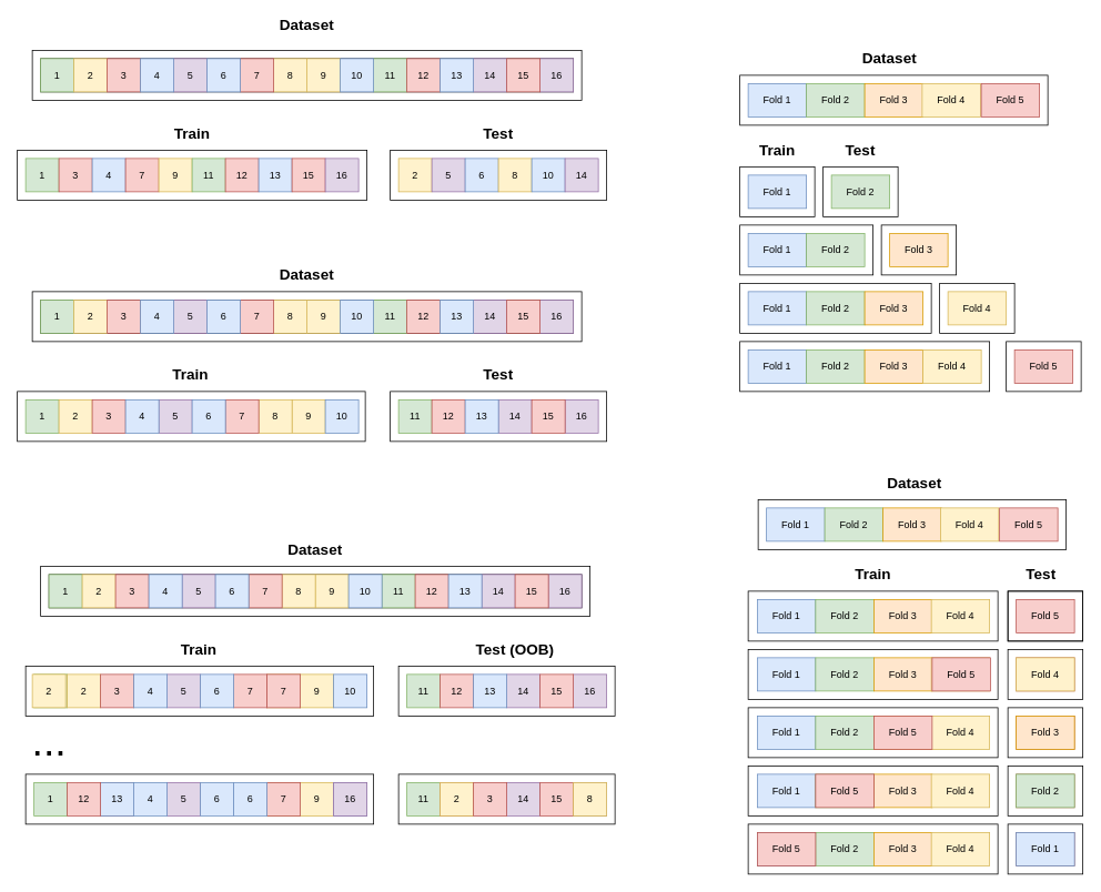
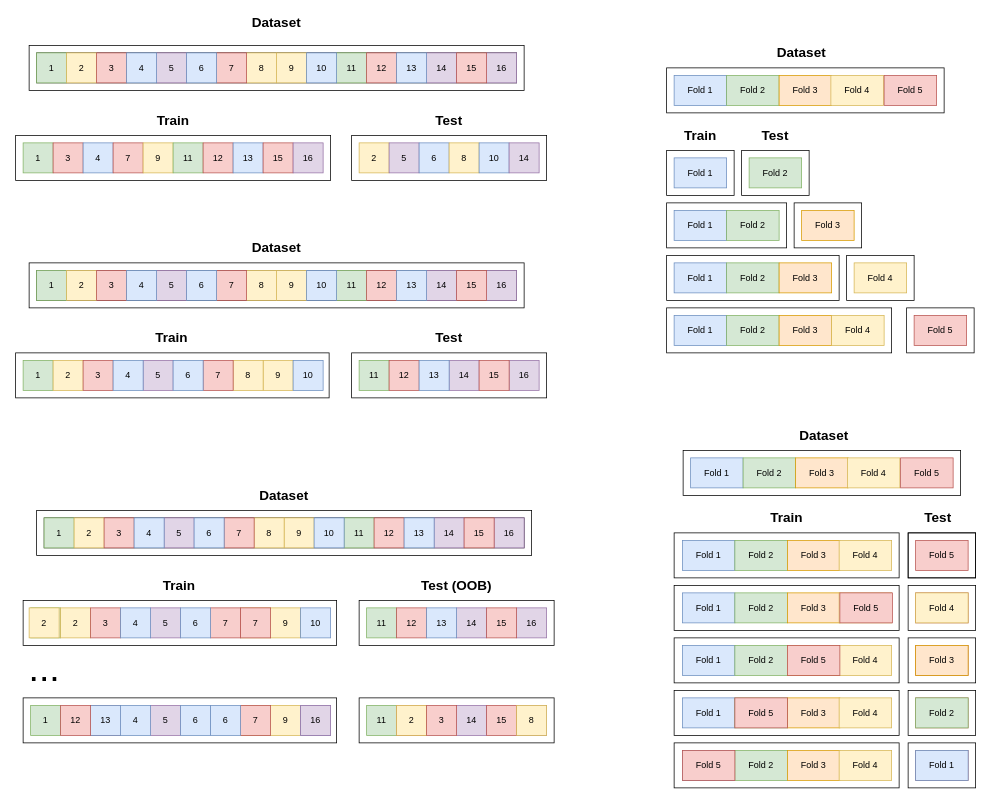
- <mxCell id="201" value="&lt;font style=&quot;font-size: 18px&quot;&gt;&lt;b&gt;&lt;font style=&quot;font-size: 18px&quot;&gt;Test&lt;/font&gt; (OOB)&lt;/b&gt;&lt;/font&gt;" style="text;html=1;strokeColor=none;fillColor=none;align=center;verticalAlign=middle;whiteSpace=wrap;rounded=0;" vertex="1" parent="1"><mxGeometry x="558" y="770" width="120" height="20" as="geometry" /></mxCell>
+ <mxCell id="201" value="&lt;font style=&quot;font-size: 18px&quot;&gt;&lt;b&gt;&lt;font style=&quot;font-size: 18px&quot;&gt;Test&lt;/font&gt; (OOB)&lt;/b&gt;&lt;/font&gt;" style="text;html=1;strokeColor=none;fillColor=none;align=center;verticalAlign=middle;whiteSpace=wrap;rounded=0;" vertex="1" parent="1"><mxGeometry x="548" y="770" width="120" height="20" as="geometry" /></mxCell>
